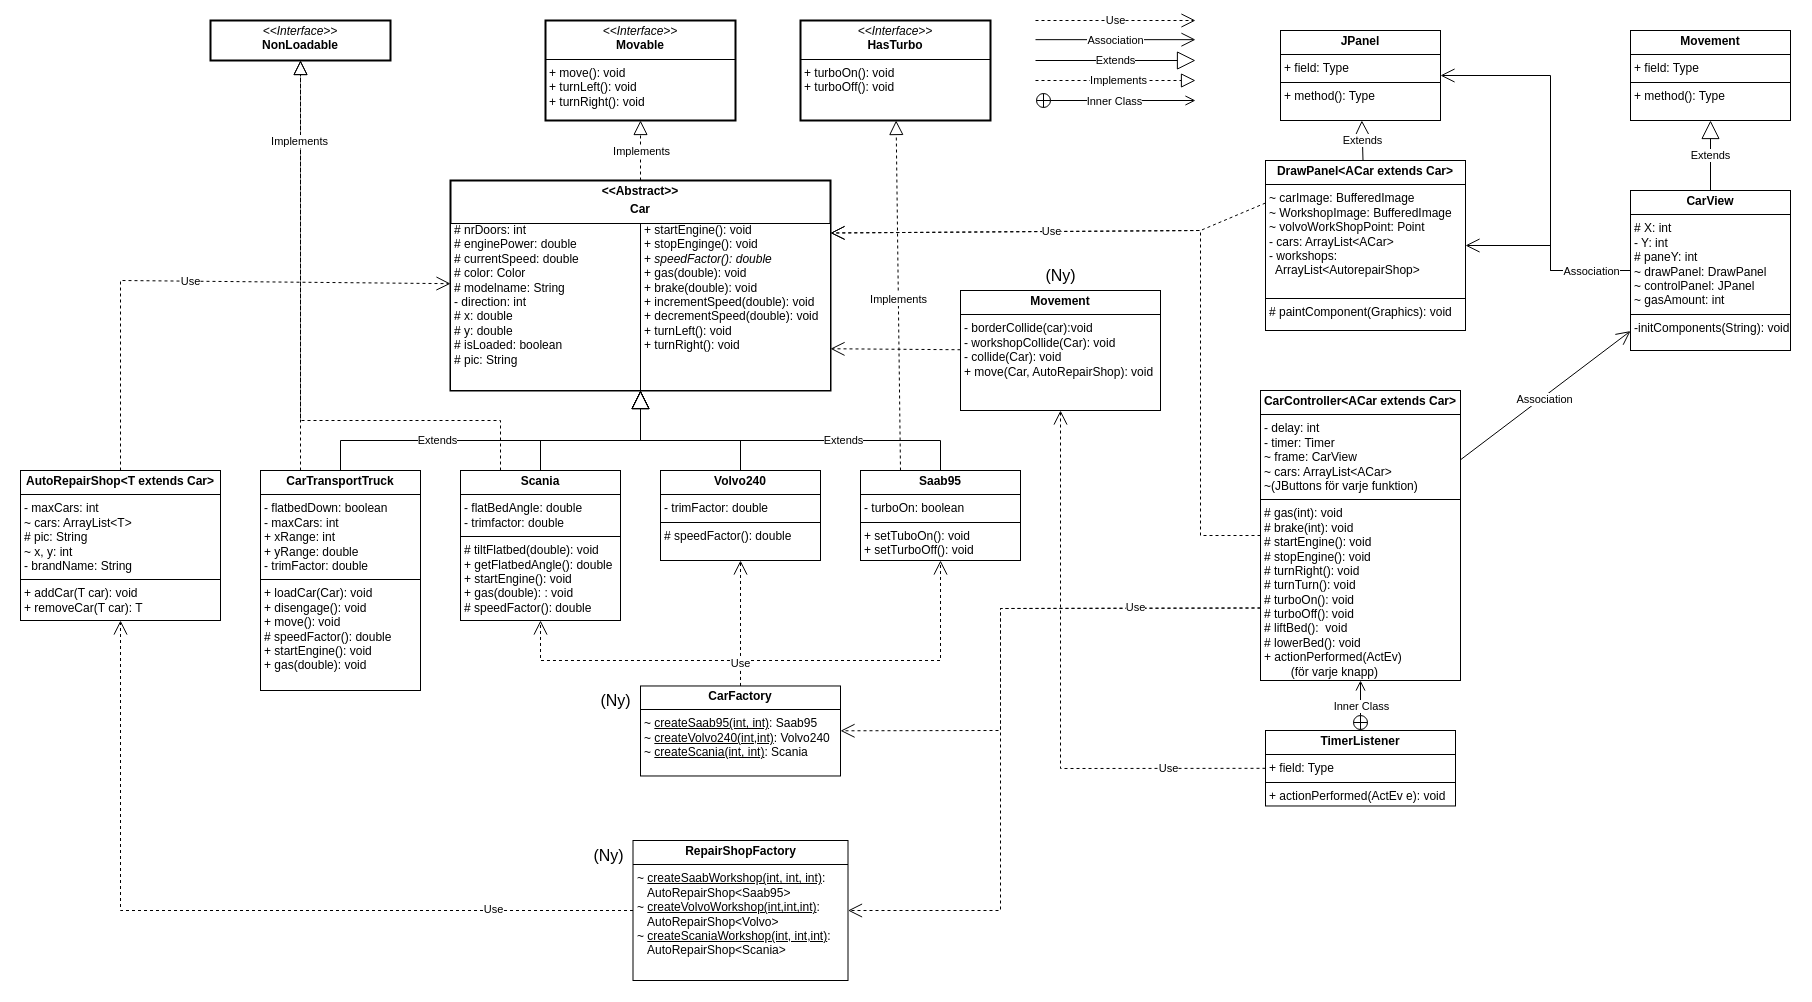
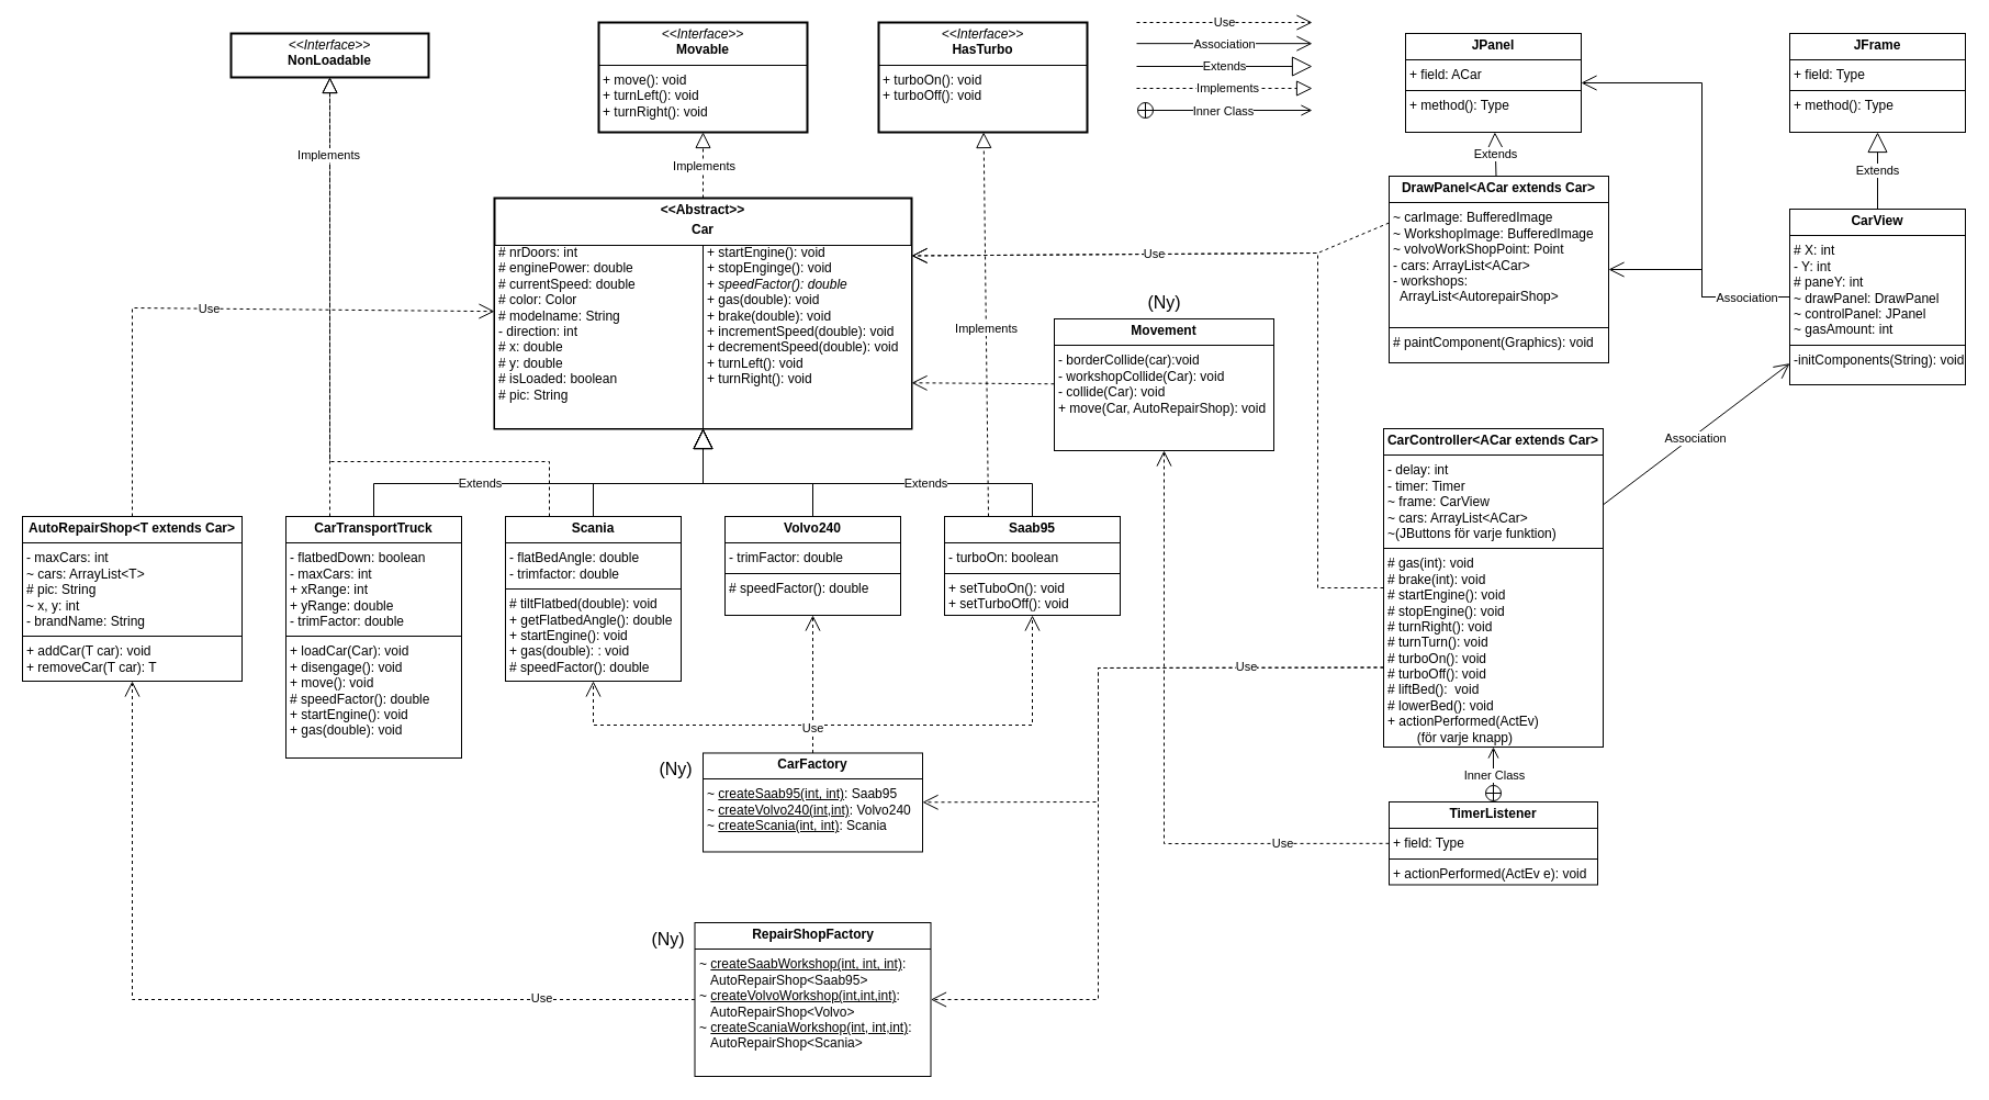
- <mxCell id="3" value="&lt;p style=&quot;margin:0px;margin-top:4px;text-align:center;&quot;&gt;&lt;i&gt;&amp;lt;&amp;lt;Interface&amp;gt;&amp;gt;&lt;/i&gt;&lt;br&gt;&lt;b&gt;NonLoadable&lt;/b&gt;&lt;/p&gt;&lt;p style=&quot;margin:0px;margin-left:4px;&quot;&gt;&lt;br&gt;&lt;/p&gt;" style="verticalAlign=top;align=left;overflow=fill;html=1;whiteSpace=wrap;strokeWidth=2;" parent="1" vertex="1"><mxGeometry x="210" y="20" width="180" height="40" as="geometry" /></mxCell>
+ <mxCell id="3" value="&lt;p style=&quot;margin:0px;margin-top:4px;text-align:center;&quot;&gt;&lt;i&gt;&amp;lt;&amp;lt;Interface&amp;gt;&amp;gt;&lt;/i&gt;&lt;br&gt;&lt;b&gt;NonLoadable&lt;/b&gt;&lt;/p&gt;&lt;p style=&quot;margin:0px;margin-left:4px;&quot;&gt;&lt;br&gt;&lt;/p&gt;" style="verticalAlign=top;align=left;overflow=fill;html=1;whiteSpace=wrap;strokeWidth=2;" parent="1" vertex="1"><mxGeometry x="210" y="30" width="180" height="40" as="geometry" /></mxCell>
- <mxCell id="19" value="&lt;p style=&quot;margin:0px;margin-top:4px;text-align:center;&quot;&gt;&lt;b&gt;JPanel&lt;/b&gt;&lt;/p&gt;&lt;hr size=&quot;1&quot; style=&quot;border-style:solid;&quot;&gt;&lt;p style=&quot;margin:0px;margin-left:4px;&quot;&gt;+ field: Type&lt;/p&gt;&lt;hr size=&quot;1&quot; style=&quot;border-style:solid;&quot;&gt;&lt;p style=&quot;margin:0px;margin-left:4px;&quot;&gt;+ method(): Type&lt;/p&gt;" style="verticalAlign=top;align=left;overflow=fill;html=1;whiteSpace=wrap;" parent="1" vertex="1"><mxGeometry x="1280" y="30" width="160" height="90" as="geometry" /></mxCell>
+ <mxCell id="19" value="&lt;p style=&quot;margin:0px;margin-top:4px;text-align:center;&quot;&gt;&lt;b&gt;JPanel&lt;/b&gt;&lt;/p&gt;&lt;hr size=&quot;1&quot; style=&quot;border-style:solid;&quot;&gt;&lt;p style=&quot;margin:0px;margin-left:4px;&quot;&gt;+ field: ACar&lt;/p&gt;&lt;hr size=&quot;1&quot; style=&quot;border-style:solid;&quot;&gt;&lt;p style=&quot;margin:0px;margin-left:4px;&quot;&gt;+ method(): Type&lt;/p&gt;" style="verticalAlign=top;align=left;overflow=fill;html=1;whiteSpace=wrap;" parent="1" vertex="1"><mxGeometry x="1280" y="30" width="160" height="90" as="geometry" /></mxCell>
- <mxCell id="18" value="&lt;p style=&quot;margin:0px;margin-top:4px;text-align:center;&quot;&gt;&lt;b&gt;Movement&lt;/b&gt;&lt;/p&gt;&lt;hr size=&quot;1&quot; style=&quot;border-style:solid;&quot;&gt;&lt;p style=&quot;margin:0px;margin-left:4px;&quot;&gt;+ field: Type&lt;/p&gt;&lt;hr size=&quot;1&quot; style=&quot;border-style:solid;&quot;&gt;&lt;p style=&quot;margin:0px;margin-left:4px;&quot;&gt;+ method(): Type&lt;/p&gt;" style="verticalAlign=top;align=left;overflow=fill;html=1;whiteSpace=wrap;" parent="1" vertex="1"><mxGeometry x="1630" y="30" width="160" height="90" as="geometry" /></mxCell>
+ <mxCell id="18" value="&lt;p style=&quot;margin:0px;margin-top:4px;text-align:center;&quot;&gt;&lt;b&gt;JFrame&lt;/b&gt;&lt;/p&gt;&lt;hr size=&quot;1&quot; style=&quot;border-style:solid;&quot;&gt;&lt;p style=&quot;margin:0px;margin-left:4px;&quot;&gt;+ field: Type&lt;/p&gt;&lt;hr size=&quot;1&quot; style=&quot;border-style:solid;&quot;&gt;&lt;p style=&quot;margin:0px;margin-left:4px;&quot;&gt;+ method(): Type&lt;/p&gt;" style="verticalAlign=top;align=left;overflow=fill;html=1;whiteSpace=wrap;" parent="1" vertex="1"><mxGeometry x="1630" y="30" width="160" height="90" as="geometry" /></mxCell>
